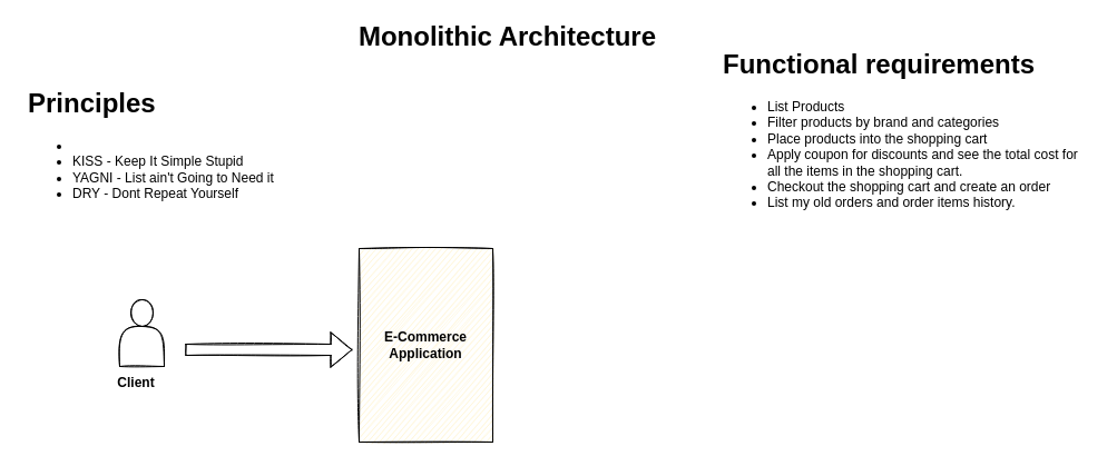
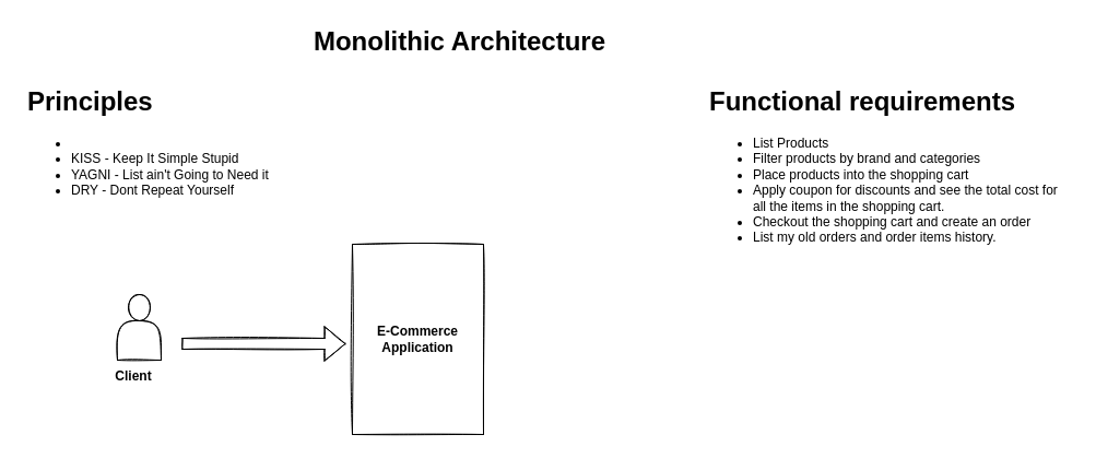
- <mxCell id="4" value="&lt;h1&gt;Monolithic Architecture&lt;/h1&gt;" style="text;html=1;strokeColor=none;fillColor=none;align=center;verticalAlign=middle;whiteSpace=wrap;rounded=0;sketch=1;" vertex="1" parent="1"><mxGeometry x="289" y="15" width="333" height="35" as="geometry" /></mxCell>
+ <mxCell id="4" value="&lt;h1&gt;Monolithic Architecture&lt;/h1&gt;" style="text;html=1;strokeColor=none;fillColor=none;align=center;verticalAlign=middle;whiteSpace=wrap;rounded=0;sketch=1;" vertex="1" parent="1"><mxGeometry x="254" y="20" width="333" height="35" as="geometry" /></mxCell>
- <mxCell id="2" value="&lt;h1&gt;Functional requirements&lt;/h1&gt;&lt;p&gt;&lt;ul&gt;&lt;li&gt;List Products&lt;/li&gt;&lt;li&gt;Filter products by brand and categories&lt;/li&gt;&lt;li&gt;Place products into the shopping cart&lt;/li&gt;&lt;li&gt;Apply coupon for discounts and see the total cost for all the items in the shopping cart.&lt;/li&gt;&lt;li&gt;Checkout the shopping cart and create an order&lt;/li&gt;&lt;li&gt;List my old orders and order items history.&lt;/li&gt;&lt;/ul&gt;&lt;/p&gt;&lt;p&gt;&lt;br&gt;&lt;/p&gt;&lt;p&gt;&lt;br&gt;&lt;/p&gt;" style="text;html=1;strokeColor=none;fillColor=none;spacing=5;spacingTop=-20;whiteSpace=wrap;overflow=hidden;rounded=0;sketch=1;" vertex="1" parent="1"><mxGeometry x="644" y="38" width="337" height="164" as="geometry" /></mxCell>
+ <mxCell id="2" value="&lt;h1&gt;Functional requirements&lt;/h1&gt;&lt;p&gt;&lt;ul&gt;&lt;li&gt;List Products&lt;/li&gt;&lt;li&gt;Filter products by brand and categories&lt;/li&gt;&lt;li&gt;Place products into the shopping cart&lt;/li&gt;&lt;li&gt;Apply coupon for discounts and see the total cost for all the items in the shopping cart.&lt;/li&gt;&lt;li&gt;Checkout the shopping cart and create an order&lt;/li&gt;&lt;li&gt;List my old orders and order items history.&lt;/li&gt;&lt;/ul&gt;&lt;/p&gt;&lt;p&gt;&lt;br&gt;&lt;/p&gt;&lt;p&gt;&lt;br&gt;&lt;/p&gt;" style="text;html=1;strokeColor=none;fillColor=none;spacing=5;spacingTop=-20;whiteSpace=wrap;overflow=hidden;rounded=0;sketch=1;" vertex="1" parent="1"><mxGeometry x="644" y="73" width="337" height="164" as="geometry" /></mxCell>
- <mxCell id="7" value="&lt;b&gt;E-Commerce Application&lt;/b&gt;" style="rounded=0;whiteSpace=wrap;html=1;sketch=1;fillColor=#fff2cc;" vertex="1" parent="1"><mxGeometry x="322" y="223" width="120" height="174" as="geometry" /></mxCell>
+ <mxCell id="7" value="&lt;b&gt;E-Commerce Application&lt;/b&gt;" style="rounded=0;whiteSpace=wrap;html=1;sketch=1;" vertex="1" parent="1"><mxGeometry x="322" y="223" width="120" height="174" as="geometry" /></mxCell>
